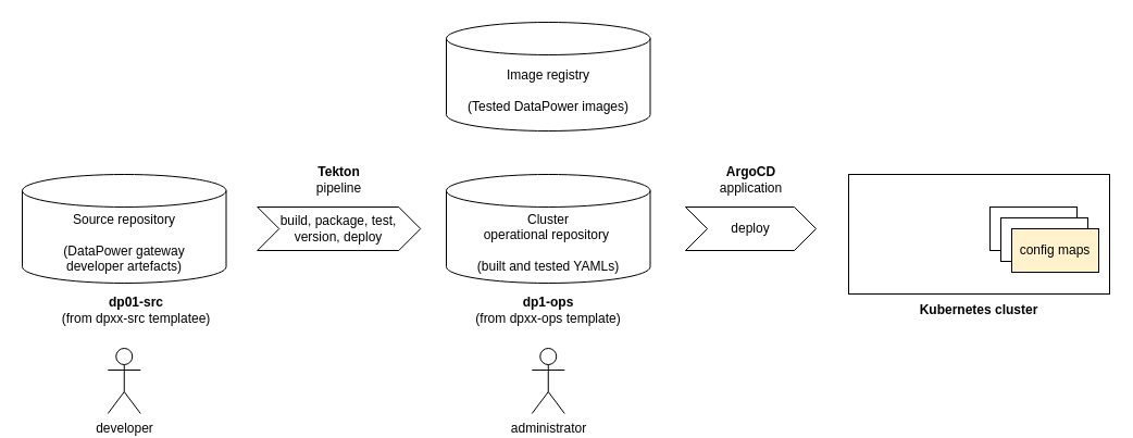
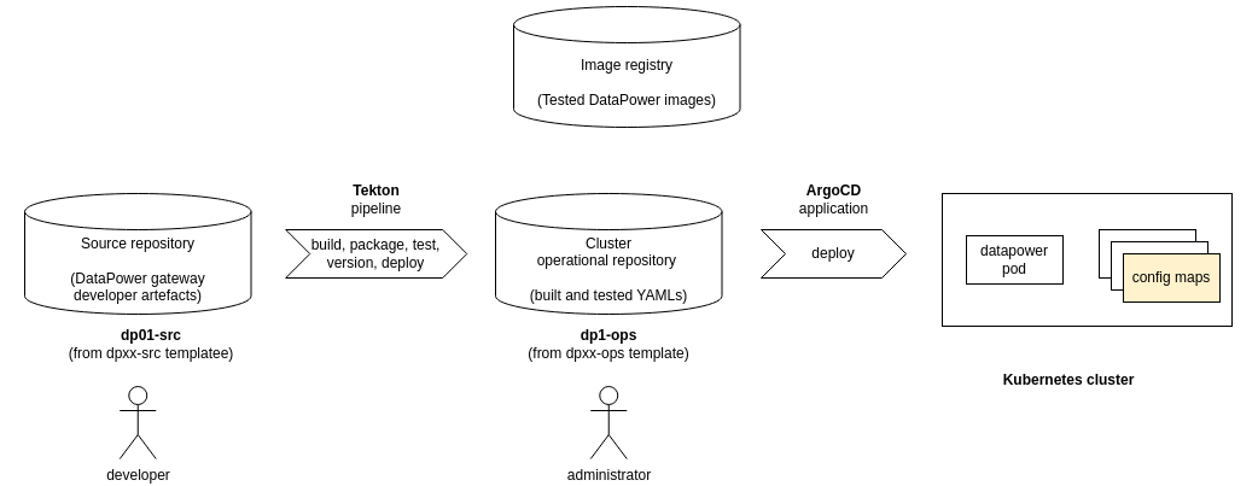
- <mxCell id="16" value="Image registry&lt;br&gt;&lt;br&gt;(Tested&amp;nbsp;DataPower images)" style="shape=cylinder3;whiteSpace=wrap;html=1;boundedLbl=1;backgroundOutline=1;size=15;" parent="1" vertex="1"><mxGeometry x="410" y="20" width="187.5" height="100" as="geometry" /></mxCell>
+ <mxCell id="16" value="Image registry&lt;br&gt;&lt;br&gt;(Tested&amp;nbsp;DataPower images)" style="shape=cylinder3;whiteSpace=wrap;html=1;boundedLbl=1;backgroundOutline=1;size=15;" parent="1" vertex="1"><mxGeometry x="425" y="5" width="187.5" height="100" as="geometry" /></mxCell>
+ <mxCell id="11" value="datapower&lt;br&gt;pod" style="rounded=0;whiteSpace=wrap;html=1;" parent="1" vertex="1"><mxGeometry x="800" y="195" width="80" height="40" as="geometry" /></mxCell>
- <mxCell id="9" value="Kubernetes cluster" style="text;html=1;strokeColor=none;fillColor=none;align=center;verticalAlign=middle;whiteSpace=wrap;rounded=0;fontStyle=1" parent="1" vertex="1"><mxGeometry x="810" y="270" width="180" height="30" as="geometry" /></mxCell>
+ <mxCell id="9" value="Kubernetes cluster" style="text;html=1;strokeColor=none;fillColor=none;align=center;verticalAlign=middle;whiteSpace=wrap;rounded=0;fontStyle=1" parent="1" vertex="1"><mxGeometry x="795" y="300" width="180" height="30" as="geometry" /></mxCell>
